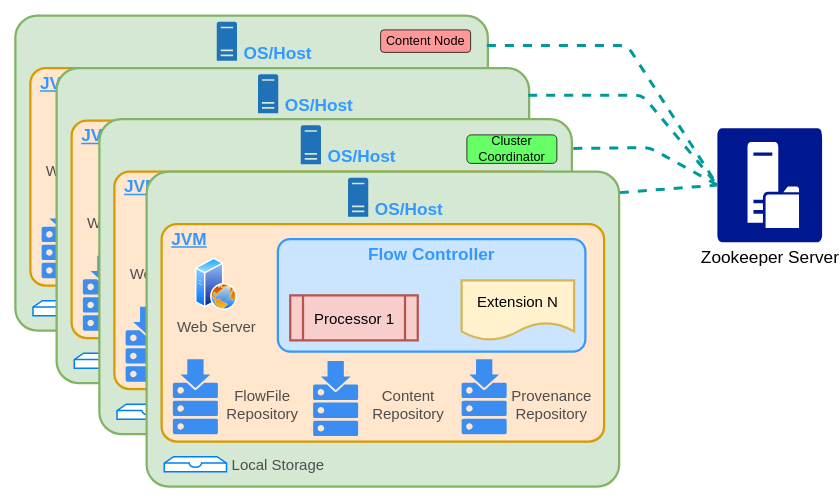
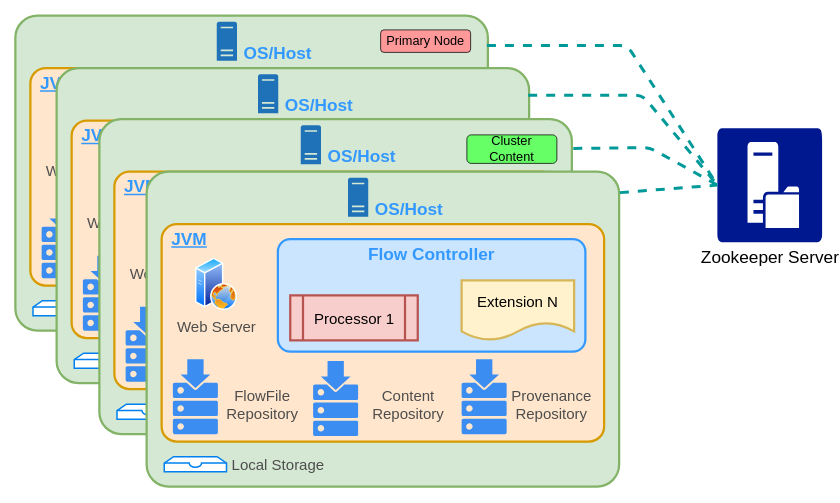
- <mxCell id="79" value="Content Node" style="rounded=1;whiteSpace=wrap;html=1;fontSize=17;labelBackgroundColor=none;fillColor=#FF9999;" vertex="1" parent="1"><mxGeometry x="507" y="39" width="120" height="30" as="geometry" /></mxCell>
+ <mxCell id="79" value="Primary Node" style="rounded=1;whiteSpace=wrap;html=1;fontSize=17;labelBackgroundColor=none;fillColor=#FF9999;" vertex="1" parent="1"><mxGeometry x="507" y="39" width="120" height="30" as="geometry" /></mxCell>
- <mxCell id="80" value="Cluster Coordinator" style="rounded=1;whiteSpace=wrap;html=1;fontSize=17;gradientColor=none;fillColor=#66FF66;" vertex="1" parent="1"><mxGeometry x="622" y="179" width="120" height="38" as="geometry" /></mxCell>
+ <mxCell id="80" value="Cluster Content" style="rounded=1;whiteSpace=wrap;html=1;fontSize=17;gradientColor=none;fillColor=#66FF66;" vertex="1" parent="1"><mxGeometry x="622" y="179" width="120" height="38" as="geometry" /></mxCell>
